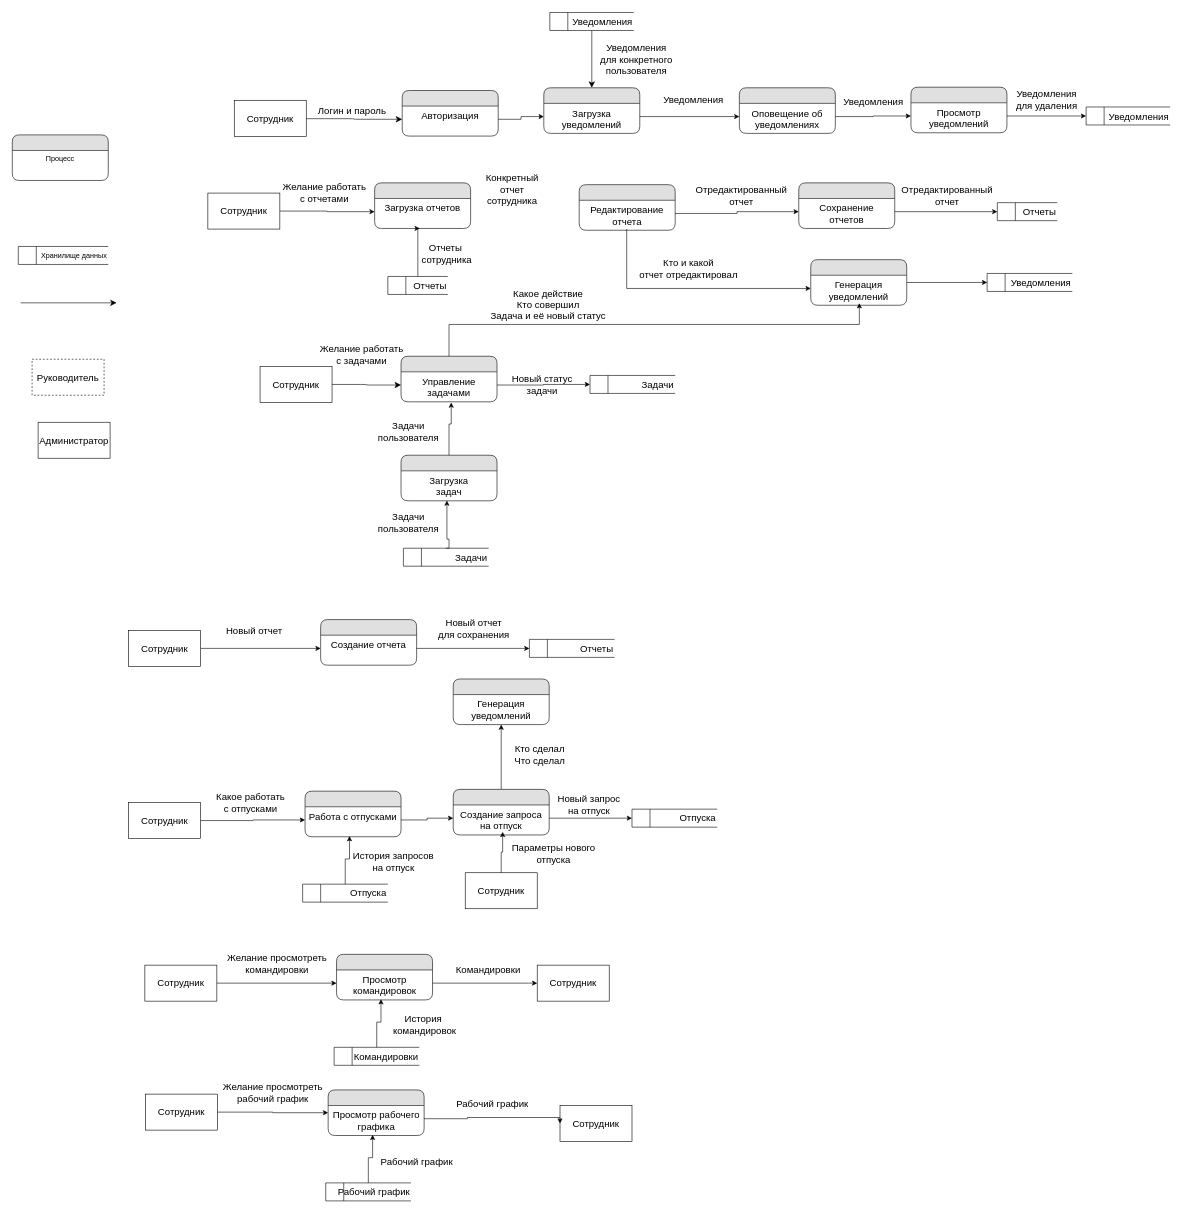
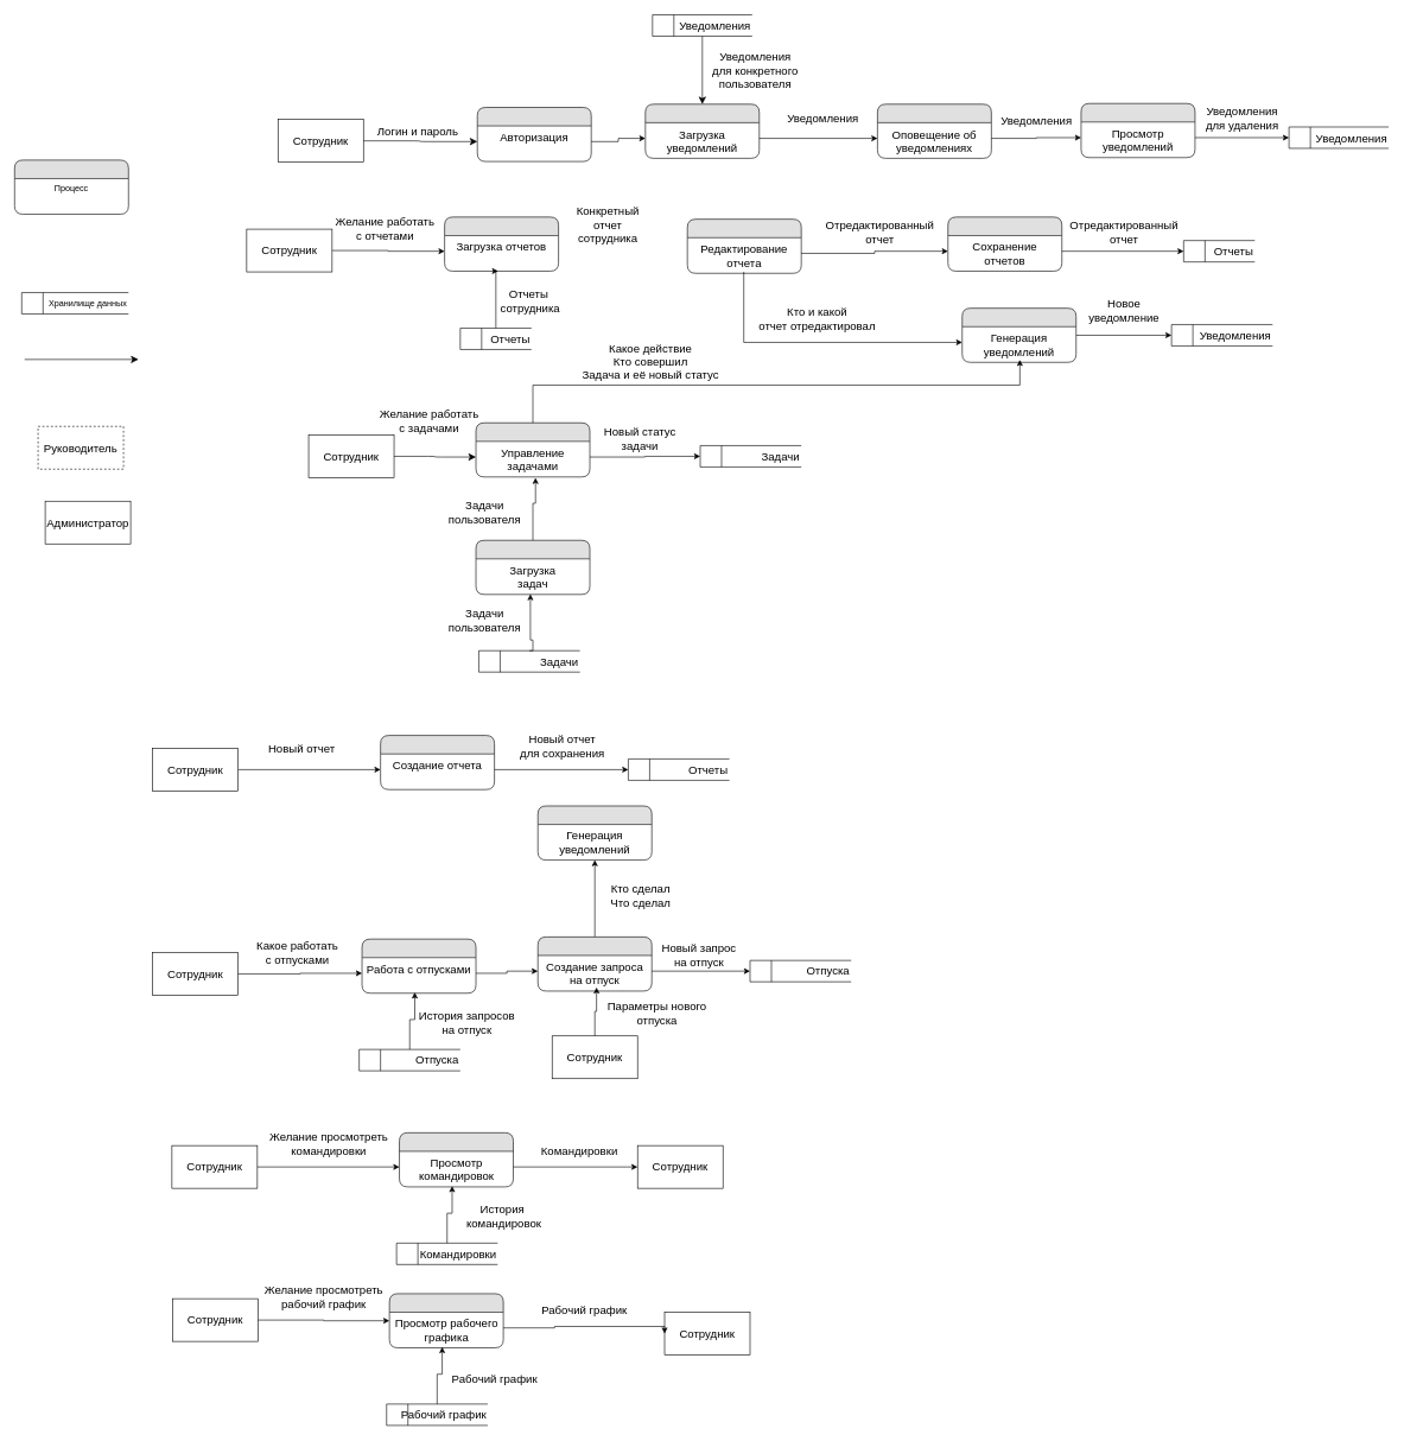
+ <mxCell id="44" value="&lt;span style=&quot;font-size: 16px;&quot;&gt;Новое&lt;br&gt;уведомление&lt;br&gt;&lt;/span&gt;" style="text;html=1;align=center;verticalAlign=middle;resizable=0;points=[];autosize=1;strokeColor=none;fillColor=none;" parent="1" vertex="1"><mxGeometry x="1519.5" y="410" width="117" height="50" as="geometry" /></mxCell>
- <mxCell id="58" value="&lt;span style=&quot;font-size: 16px;&quot;&gt;Новый статус&lt;br&gt;задачи&lt;br style=&quot;font-size: 16px;&quot;&gt;&lt;/span&gt;" style="text;html=1;align=center;verticalAlign=middle;resizable=0;points=[];autosize=1;strokeColor=none;fillColor=none;fontSize=16;" parent="1" vertex="1"><mxGeometry x="843.5" y="615" width="119" height="50" as="geometry" /></mxCell>
+ <mxCell id="58" value="&lt;span style=&quot;font-size: 16px;&quot;&gt;Новый статус&lt;br&gt;задачи&lt;br style=&quot;font-size: 16px;&quot;&gt;&lt;/span&gt;" style="text;html=1;align=center;verticalAlign=middle;resizable=0;points=[];autosize=1;strokeColor=none;fillColor=none;fontSize=16;" parent="1" vertex="1"><mxGeometry x="838.5" y="590" width="119" height="50" as="geometry" /></mxCell>
